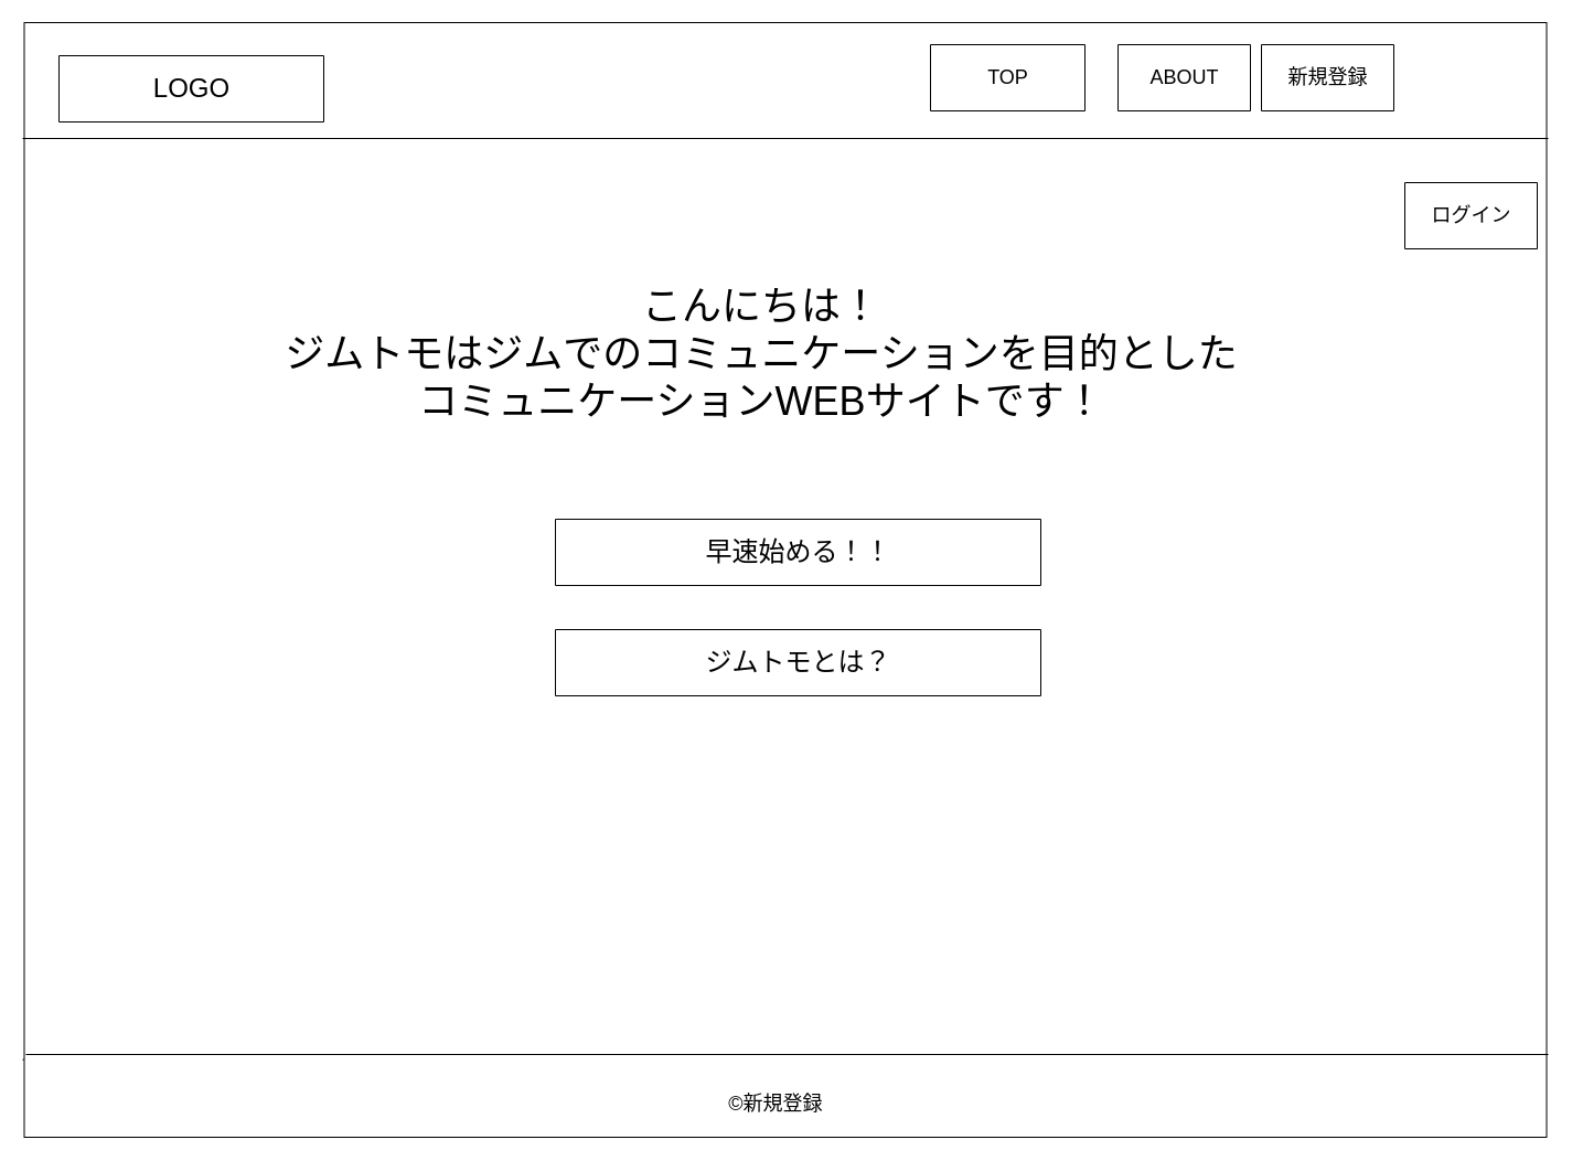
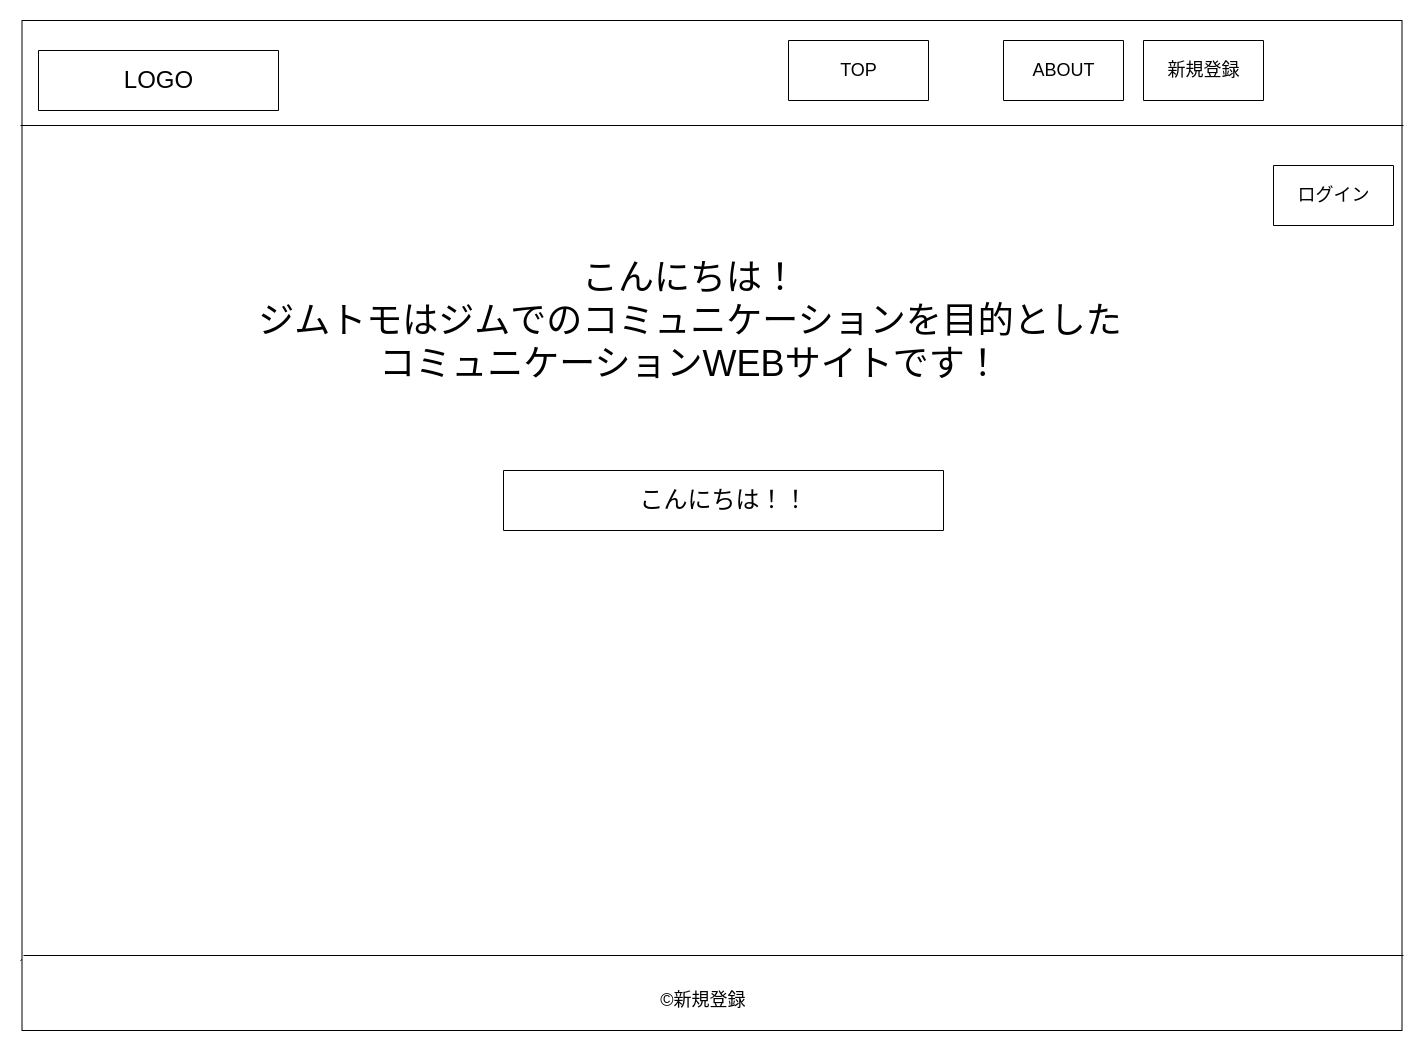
- <mxCell id="7" value="&lt;font style=&quot;font-size: 18px&quot;&gt;TOP&lt;/font&gt;" style="verticalLabelPosition=middle;verticalAlign=middle;html=1;shape=mxgraph.basic.rect;fillColor2=none;strokeWidth=1;size=20;indent=5;fillColor=#ffffff;align=center;labelPosition=center;" vertex="1" parent="1"><mxGeometry x="843" y="40" width="140" height="60" as="geometry" /></mxCell>
+ <mxCell id="7" value="&lt;font style=&quot;font-size: 18px&quot;&gt;TOP&lt;/font&gt;" style="verticalLabelPosition=middle;verticalAlign=middle;html=1;shape=mxgraph.basic.rect;fillColor2=none;strokeWidth=1;size=20;indent=5;fillColor=#ffffff;align=center;labelPosition=center;" vertex="1" parent="1"><mxGeometry x="788" y="40" width="140" height="60" as="geometry" /></mxCell>
- <mxCell id="8" value="&lt;font style=&quot;font-size: 18px&quot;&gt;ABOUT&lt;/font&gt;" style="verticalLabelPosition=middle;verticalAlign=middle;html=1;shape=mxgraph.basic.rect;fillColor2=none;strokeWidth=1;size=20;indent=5;fillColor=#ffffff;align=center;labelPosition=center;" vertex="1" parent="1"><mxGeometry x="1013" y="40" width="120" height="60" as="geometry" /></mxCell>
+ <mxCell id="8" value="&lt;font style=&quot;font-size: 18px&quot;&gt;ABOUT&lt;/font&gt;" style="verticalLabelPosition=middle;verticalAlign=middle;html=1;shape=mxgraph.basic.rect;fillColor2=none;strokeWidth=1;size=20;indent=5;fillColor=#ffffff;align=center;labelPosition=center;" vertex="1" parent="1"><mxGeometry x="1003" y="40" width="120" height="60" as="geometry" /></mxCell>
- <mxCell id="6" value="&lt;font style=&quot;font-size: 24px&quot;&gt;LOGO&lt;/font&gt;" style="verticalLabelPosition=middle;verticalAlign=middle;html=1;shape=mxgraph.basic.rect;fillColor2=none;strokeWidth=1;size=20;indent=5;align=center;labelPosition=center;" vertex="1" parent="1"><mxGeometry x="53" y="50" width="240" height="60" as="geometry" /></mxCell>
+ <mxCell id="6" value="&lt;font style=&quot;font-size: 24px&quot;&gt;LOGO&lt;/font&gt;" style="verticalLabelPosition=middle;verticalAlign=middle;html=1;shape=mxgraph.basic.rect;fillColor2=none;strokeWidth=1;size=20;indent=5;align=center;labelPosition=center;" vertex="1" parent="1"><mxGeometry x="38" y="50" width="240" height="60" as="geometry" /></mxCell>
- <mxCell id="11" value="&lt;font style=&quot;font-size: 24px&quot;&gt;早速始める！！&lt;/font&gt;" style="verticalLabelPosition=middle;verticalAlign=middle;html=1;shape=mxgraph.basic.rect;fillColor2=none;strokeWidth=1;size=20;indent=5;fillColor=#ffffff;align=center;labelPosition=center;" vertex="1" parent="1"><mxGeometry x="503" y="470" width="440" height="60" as="geometry" /></mxCell>
+ <mxCell id="11" value="&lt;font style=&quot;font-size: 24px&quot;&gt;こんにちは！！&lt;/font&gt;" style="verticalLabelPosition=middle;verticalAlign=middle;html=1;shape=mxgraph.basic.rect;fillColor2=none;strokeWidth=1;size=20;indent=5;fillColor=#ffffff;align=center;labelPosition=center;" vertex="1" parent="1"><mxGeometry x="503" y="470" width="440" height="60" as="geometry" /></mxCell>
- <mxCell id="12" value="&lt;font style=&quot;font-size: 24px&quot;&gt;ジムトモとは？&lt;/font&gt;" style="verticalLabelPosition=middle;verticalAlign=middle;html=1;shape=mxgraph.basic.rect;fillColor2=none;strokeWidth=1;size=20;indent=5;fillColor=#ffffff;align=center;labelPosition=center;" vertex="1" parent="1"><mxGeometry x="503" y="570" width="440" height="60" as="geometry" /></mxCell>
